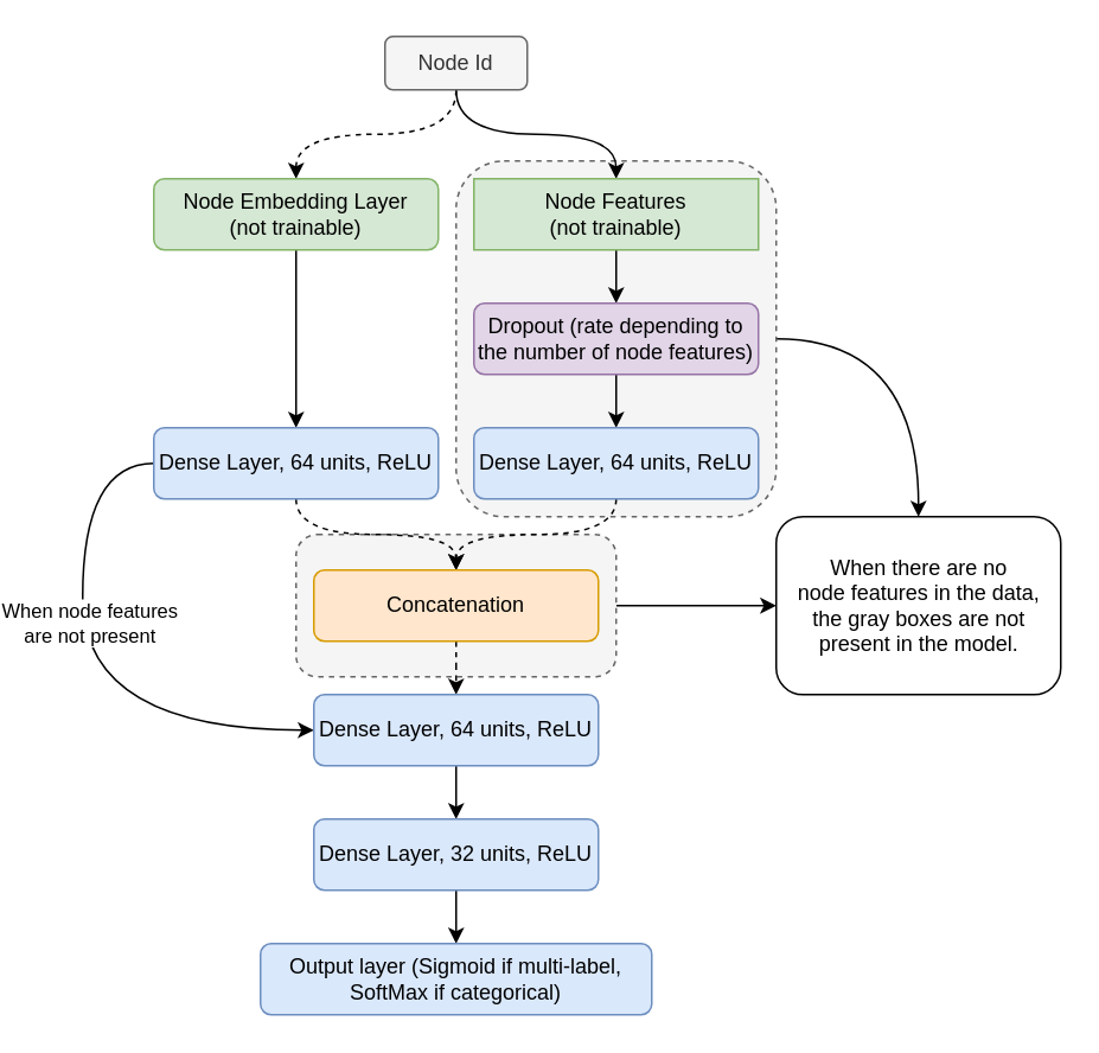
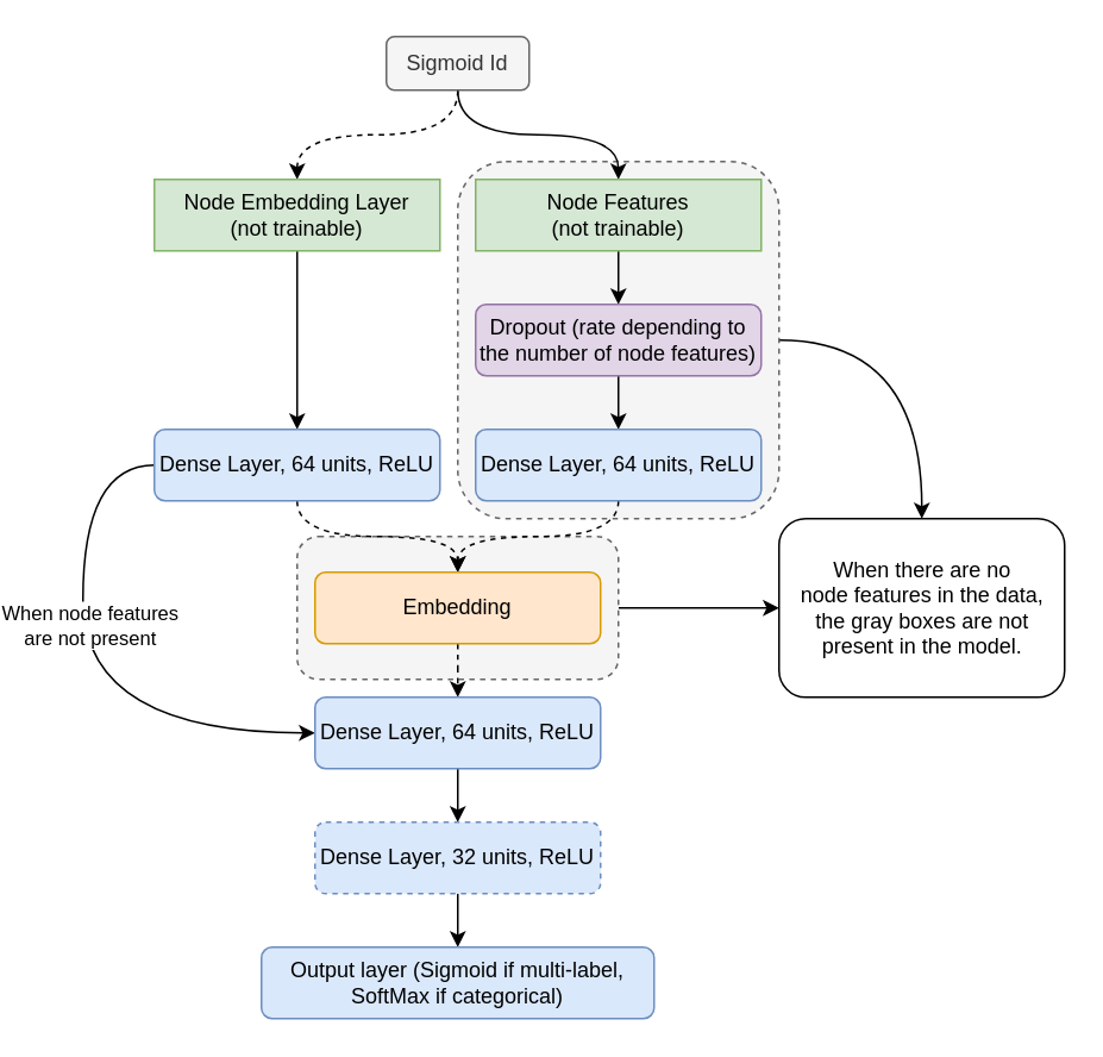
- <mxCell id="8" value="Node Id" style="rounded=1;whiteSpace=wrap;html=1;fillColor=#f5f5f5;strokeColor=#666666;fontColor=#333333;" vertex="1" parent="1"><mxGeometry x="190" y="20" width="80" height="30" as="geometry" /></mxCell>
+ <mxCell id="8" value="Sigmoid Id" style="rounded=1;whiteSpace=wrap;html=1;fillColor=#f5f5f5;strokeColor=#666666;fontColor=#333333;" vertex="1" parent="1"><mxGeometry x="190" y="20" width="80" height="30" as="geometry" /></mxCell>
- <mxCell id="10" value="Node Embedding Layer&lt;br&gt;(not trainable)" style="rounded=1;whiteSpace=wrap;html=1;fillColor=#d5e8d4;strokeColor=#82b366;" vertex="1" parent="1"><mxGeometry x="60" y="100" width="160" height="40" as="geometry" /></mxCell>
+ <mxCell id="10" value="Node Embedding Layer&lt;br&gt;(not trainable)" style="whiteSpace=wrap;html=1;fillColor=#d5e8d4;strokeColor=#82b366;rounded=0;" vertex="1" parent="1"><mxGeometry x="60" y="100" width="160" height="40" as="geometry" /></mxCell>
- <mxCell id="22" value="Concatenation" style="rounded=1;whiteSpace=wrap;html=1;fillColor=#ffe6cc;strokeColor=#d79b00;" vertex="1" parent="1"><mxGeometry x="150" y="320" width="160" height="40" as="geometry" /></mxCell>
+ <mxCell id="22" value="Embedding" style="rounded=1;whiteSpace=wrap;html=1;fillColor=#ffe6cc;strokeColor=#d79b00;" vertex="1" parent="1"><mxGeometry x="150" y="320" width="160" height="40" as="geometry" /></mxCell>
- <mxCell id="26" value="Dense Layer, 32 units, ReLU" style="rounded=1;whiteSpace=wrap;html=1;fillColor=#dae8fc;strokeColor=#6c8ebf;" vertex="1" parent="1"><mxGeometry x="150" y="460" width="160" height="40" as="geometry" /></mxCell>
+ <mxCell id="26" value="Dense Layer, 32 units, ReLU" style="rounded=1;whiteSpace=wrap;html=1;fillColor=#dae8fc;strokeColor=#6c8ebf;dashed=1;" vertex="1" parent="1"><mxGeometry x="150" y="460" width="160" height="40" as="geometry" /></mxCell>
